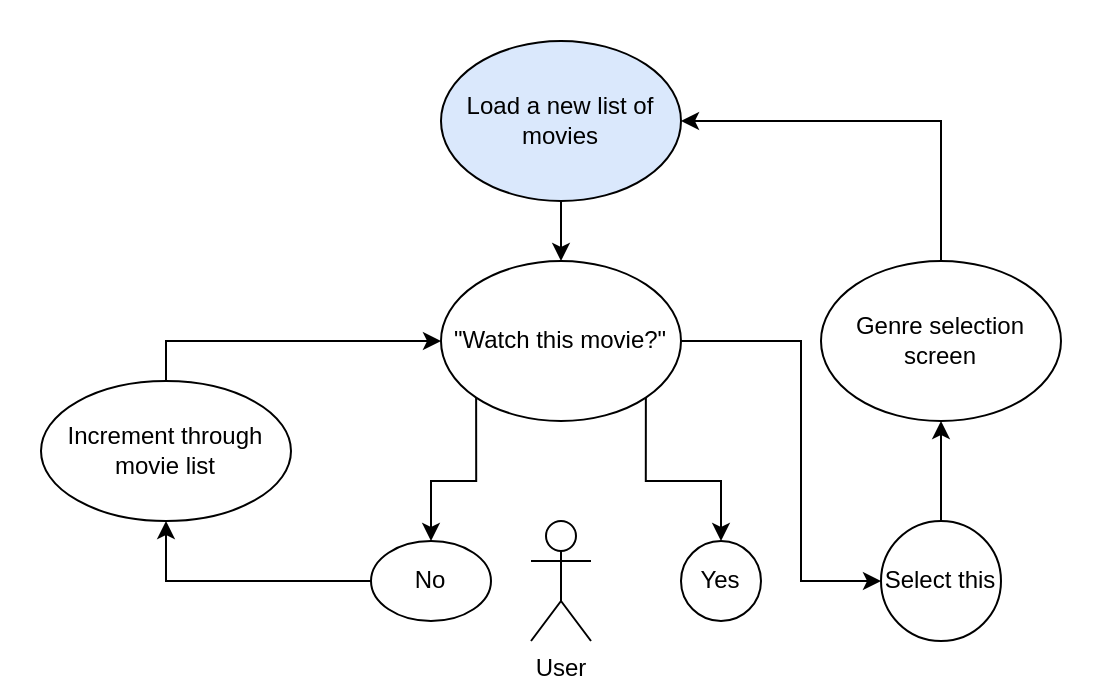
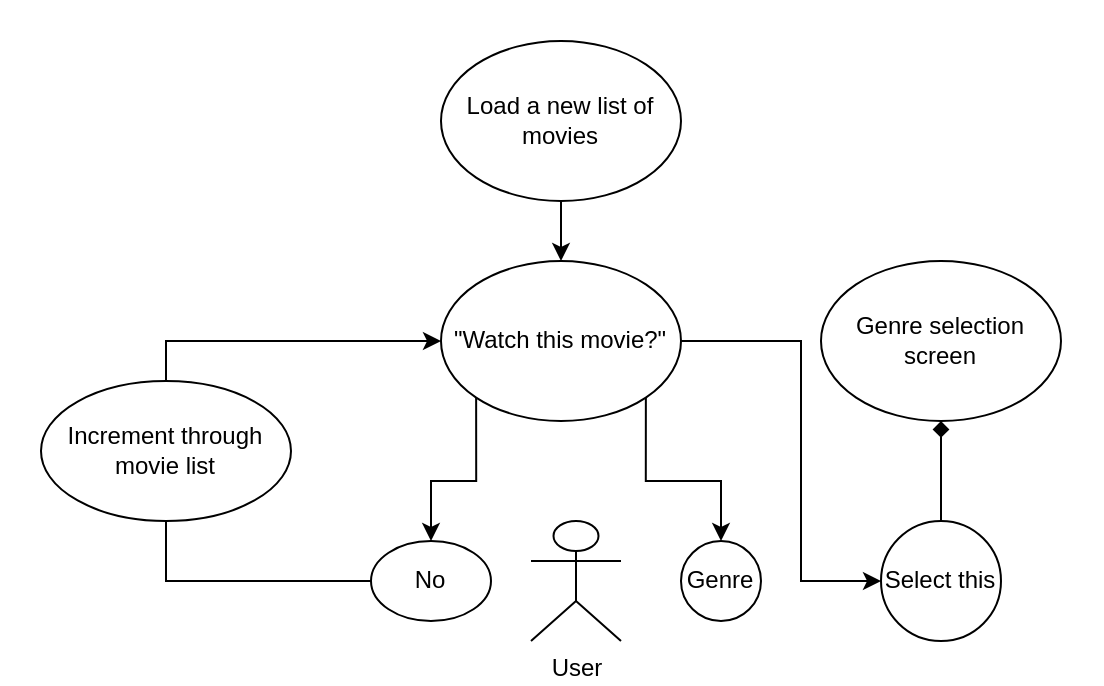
- <mxCell id="3" value="Load a new list of movies" style="ellipse;whiteSpace=wrap;html=1;fillColor=#dae8fc;" vertex="1" parent="1"><mxGeometry x="220" y="20" width="120" height="80" as="geometry" /></mxCell>
+ <mxCell id="3" value="Load a new list of movies" style="ellipse;whiteSpace=wrap;html=1;" vertex="1" parent="1"><mxGeometry x="220" y="20" width="120" height="80" as="geometry" /></mxCell>
- <mxCell id="14" style="edgeStyle=orthogonalEdgeStyle;rounded=0;orthogonalLoop=1;jettySize=auto;html=1;exitX=0.5;exitY=0;exitDx=0;exitDy=0;entryX=1;entryY=0.5;entryDx=0;entryDy=0;" edge="1" parent="1" source="15" target="3"><mxGeometry relative="1" as="geometry" /></mxCell>
- <mxCell id="8" style="edgeStyle=orthogonalEdgeStyle;rounded=0;orthogonalLoop=1;jettySize=auto;html=1;exitX=0.5;exitY=0;exitDx=0;exitDy=0;entryX=0.5;entryY=1;entryDx=0;entryDy=0;" edge="1" parent="1" source="9" target="15"><mxGeometry relative="1" as="geometry" /></mxCell>
+ <mxCell id="8" style="edgeStyle=orthogonalEdgeStyle;rounded=0;orthogonalLoop=1;jettySize=auto;html=1;exitX=0.5;exitY=0;exitDx=0;exitDy=0;entryX=0.5;entryY=1;entryDx=0;entryDy=0;endArrow=diamond;" edge="1" parent="1" source="9" target="15"><mxGeometry relative="1" as="geometry" /></mxCell>
- <mxCell id="6" style="edgeStyle=orthogonalEdgeStyle;rounded=0;orthogonalLoop=1;jettySize=auto;html=1;exitX=0;exitY=0.5;exitDx=0;exitDy=0;entryX=0.5;entryY=1;entryDx=0;entryDy=0;" edge="1" parent="1" source="7" target="17"><mxGeometry relative="1" as="geometry" /></mxCell>
+ <mxCell id="6" style="edgeStyle=orthogonalEdgeStyle;rounded=0;orthogonalLoop=1;jettySize=auto;html=1;exitX=0;exitY=0.5;exitDx=0;exitDy=0;entryX=0.5;entryY=1;entryDx=0;entryDy=0;endArrow=none;" edge="1" parent="1" source="7" target="17"><mxGeometry relative="1" as="geometry" /></mxCell>
- <mxCell id="4" value="User" style="shape=umlActor;verticalLabelPosition=bottom;verticalAlign=top;html=1;" vertex="1" parent="1"><mxGeometry x="265" y="260" width="30" height="60" as="geometry" /></mxCell>
+ <mxCell id="4" value="User" style="shape=umlActor;verticalLabelPosition=bottom;verticalAlign=top;html=1;" vertex="1" parent="1"><mxGeometry x="265" y="260" width="45" height="60" as="geometry" /></mxCell>
- <mxCell id="5" value="Yes" style="ellipse;whiteSpace=wrap;html=1;aspect=fixed;" vertex="1" parent="1"><mxGeometry x="340" y="270" width="40" height="40" as="geometry" /></mxCell>
+ <mxCell id="5" value="Genre" style="ellipse;whiteSpace=wrap;html=1;aspect=fixed;" vertex="1" parent="1"><mxGeometry x="340" y="270" width="40" height="40" as="geometry" /></mxCell>
